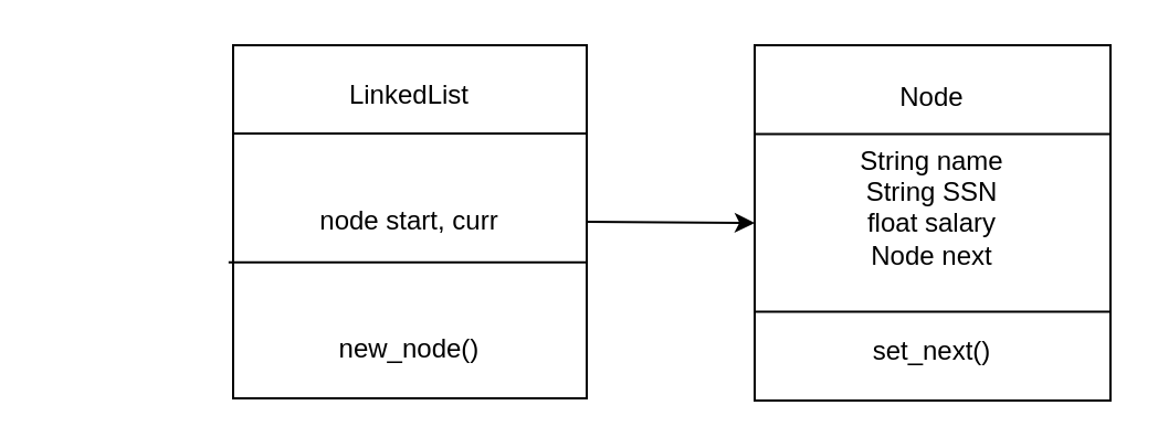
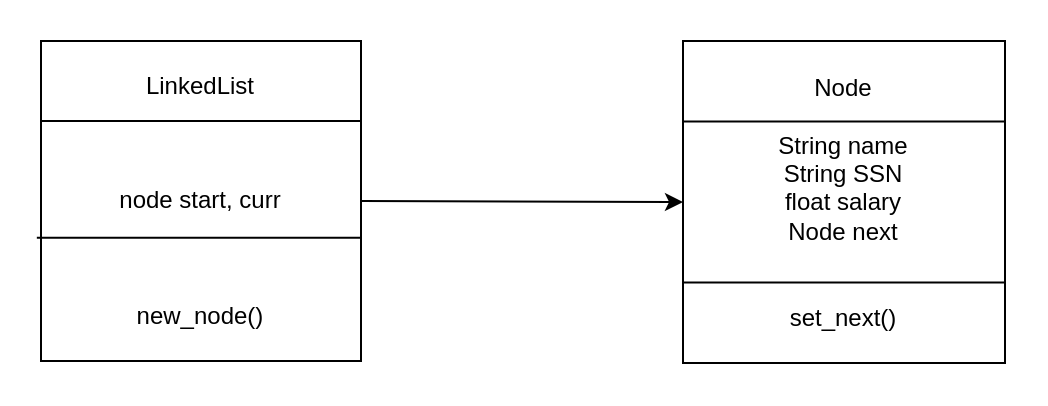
- <mxCell id="2" value="LinkedList&lt;br&gt;&lt;br&gt;&lt;br&gt;&lt;br&gt;node start, curr&lt;br&gt;&lt;br&gt;&lt;br&gt;&lt;br&gt;new_node()" style="whiteSpace=wrap;html=1;aspect=fixed;" vertex="1" parent="1"><mxGeometry x="105" y="20" width="160" height="160" as="geometry" /></mxCell>
+ <mxCell id="2" value="LinkedList&lt;br&gt;&lt;br&gt;&lt;br&gt;&lt;br&gt;node start, curr&lt;br&gt;&lt;br&gt;&lt;br&gt;&lt;br&gt;new_node()" style="whiteSpace=wrap;html=1;aspect=fixed;" vertex="1" parent="1"><mxGeometry x="20" y="20" width="160" height="160" as="geometry" /></mxCell>
